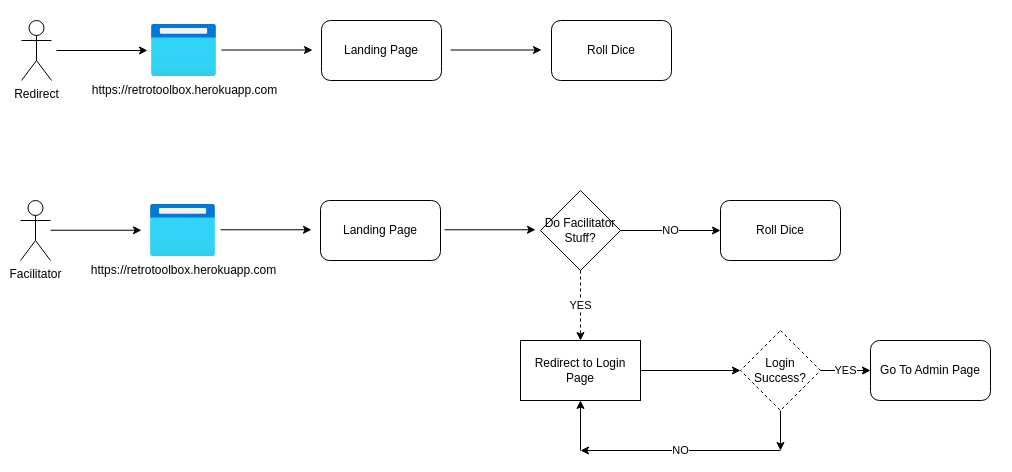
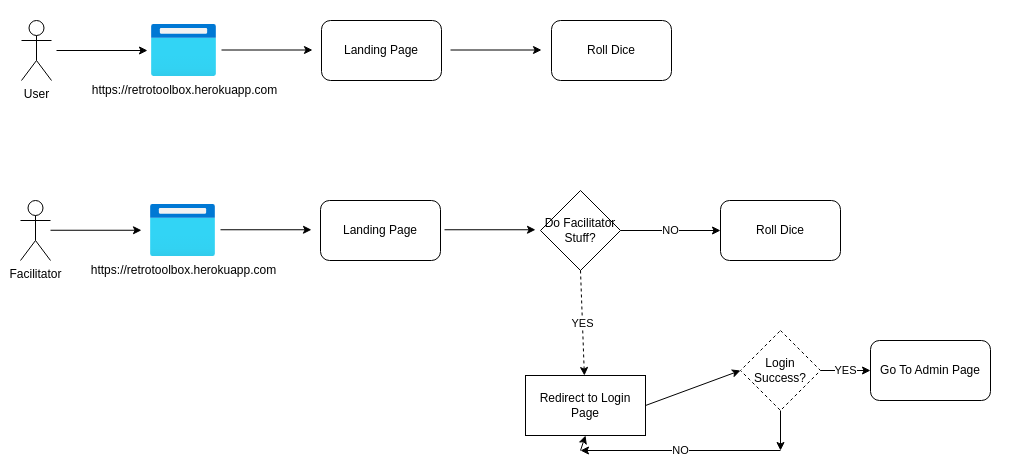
- <mxCell id="2" value="Redirect" style="shape=umlActor;verticalLabelPosition=bottom;verticalAlign=top;html=1;outlineConnect=0;" vertex="1" parent="1"><mxGeometry x="21" y="20" width="30" height="60" as="geometry" /></mxCell>
+ <mxCell id="2" value="User" style="shape=umlActor;verticalLabelPosition=bottom;verticalAlign=top;html=1;outlineConnect=0;" vertex="1" parent="1"><mxGeometry x="21" y="20" width="30" height="60" as="geometry" /></mxCell>
- <mxCell id="10" value="Redirect to Login Page" style="rounded=0;whiteSpace=wrap;html=1;" vertex="1" parent="1"><mxGeometry x="520" y="340" width="120" height="60" as="geometry" /></mxCell>
+ <mxCell id="10" value="Redirect to Login Page" style="rounded=0;whiteSpace=wrap;html=1;" vertex="1" parent="1"><mxGeometry x="525" y="375" width="120" height="60" as="geometry" /></mxCell>
